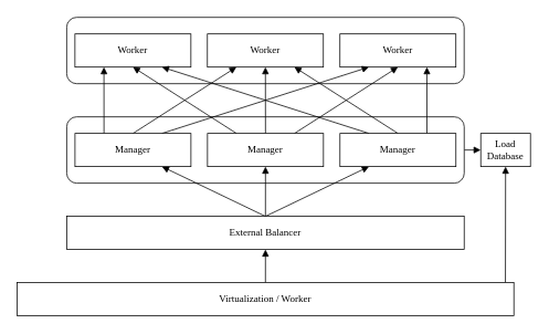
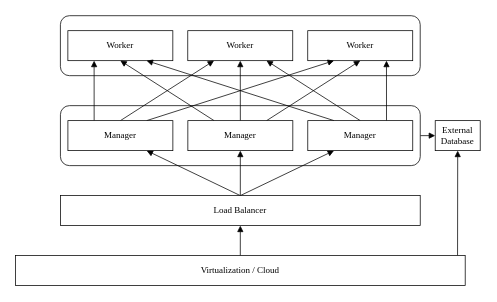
- <mxCell id="23" value="Load Database" style="rounded=0;whiteSpace=wrap;html=1;fontFamily=Atkinson Hyperlegible Next;fontSize=12;labelBackgroundColor=none;strokeWidth=1;movable=1;resizable=1;rotatable=1;deletable=1;editable=1;locked=0;connectable=1;" vertex="1" parent="1"><mxGeometry x="580.07" y="160" width="60.02" height="40" as="geometry" /></mxCell>
+ <mxCell id="23" value="External Database" style="rounded=0;whiteSpace=wrap;html=1;fontFamily=Atkinson Hyperlegible Next;fontSize=12;labelBackgroundColor=none;strokeWidth=1;movable=1;resizable=1;rotatable=1;deletable=1;editable=1;locked=0;connectable=1;" vertex="1" parent="1"><mxGeometry x="580.07" y="160" width="60.02" height="40" as="geometry" /></mxCell>
- <mxCell id="8" value="External Balancer" style="rounded=0;whiteSpace=wrap;html=1;fontFamily=Atkinson Hyperlegible Next;fontSize=12;labelBackgroundColor=none;strokeWidth=1;movable=1;resizable=1;rotatable=1;deletable=1;editable=1;locked=0;connectable=1;" vertex="1" parent="1"><mxGeometry x="80.09" y="260" width="479.98" height="40" as="geometry" /></mxCell>
+ <mxCell id="8" value="Load Balancer" style="rounded=0;whiteSpace=wrap;html=1;fontFamily=Atkinson Hyperlegible Next;fontSize=12;labelBackgroundColor=none;strokeWidth=1;movable=1;resizable=1;rotatable=1;deletable=1;editable=1;locked=0;connectable=1;" vertex="1" parent="1"><mxGeometry x="80.09" y="260" width="479.98" height="40" as="geometry" /></mxCell>
- <mxCell id="22" value="Virtualization / Worker" style="rounded=0;whiteSpace=wrap;html=1;fontFamily=Atkinson Hyperlegible Next;fontSize=12;labelBackgroundColor=none;strokeWidth=1;movable=1;resizable=1;rotatable=1;deletable=1;editable=1;locked=0;connectable=1;" vertex="1" parent="1"><mxGeometry x="20.07" y="340" width="600" height="40" as="geometry" /></mxCell>
+ <mxCell id="22" value="Virtualization / Cloud" style="rounded=0;whiteSpace=wrap;html=1;fontFamily=Atkinson Hyperlegible Next;fontSize=12;labelBackgroundColor=none;strokeWidth=1;movable=1;resizable=1;rotatable=1;deletable=1;editable=1;locked=0;connectable=1;" vertex="1" parent="1"><mxGeometry x="20.07" y="340" width="600" height="40" as="geometry" /></mxCell>
